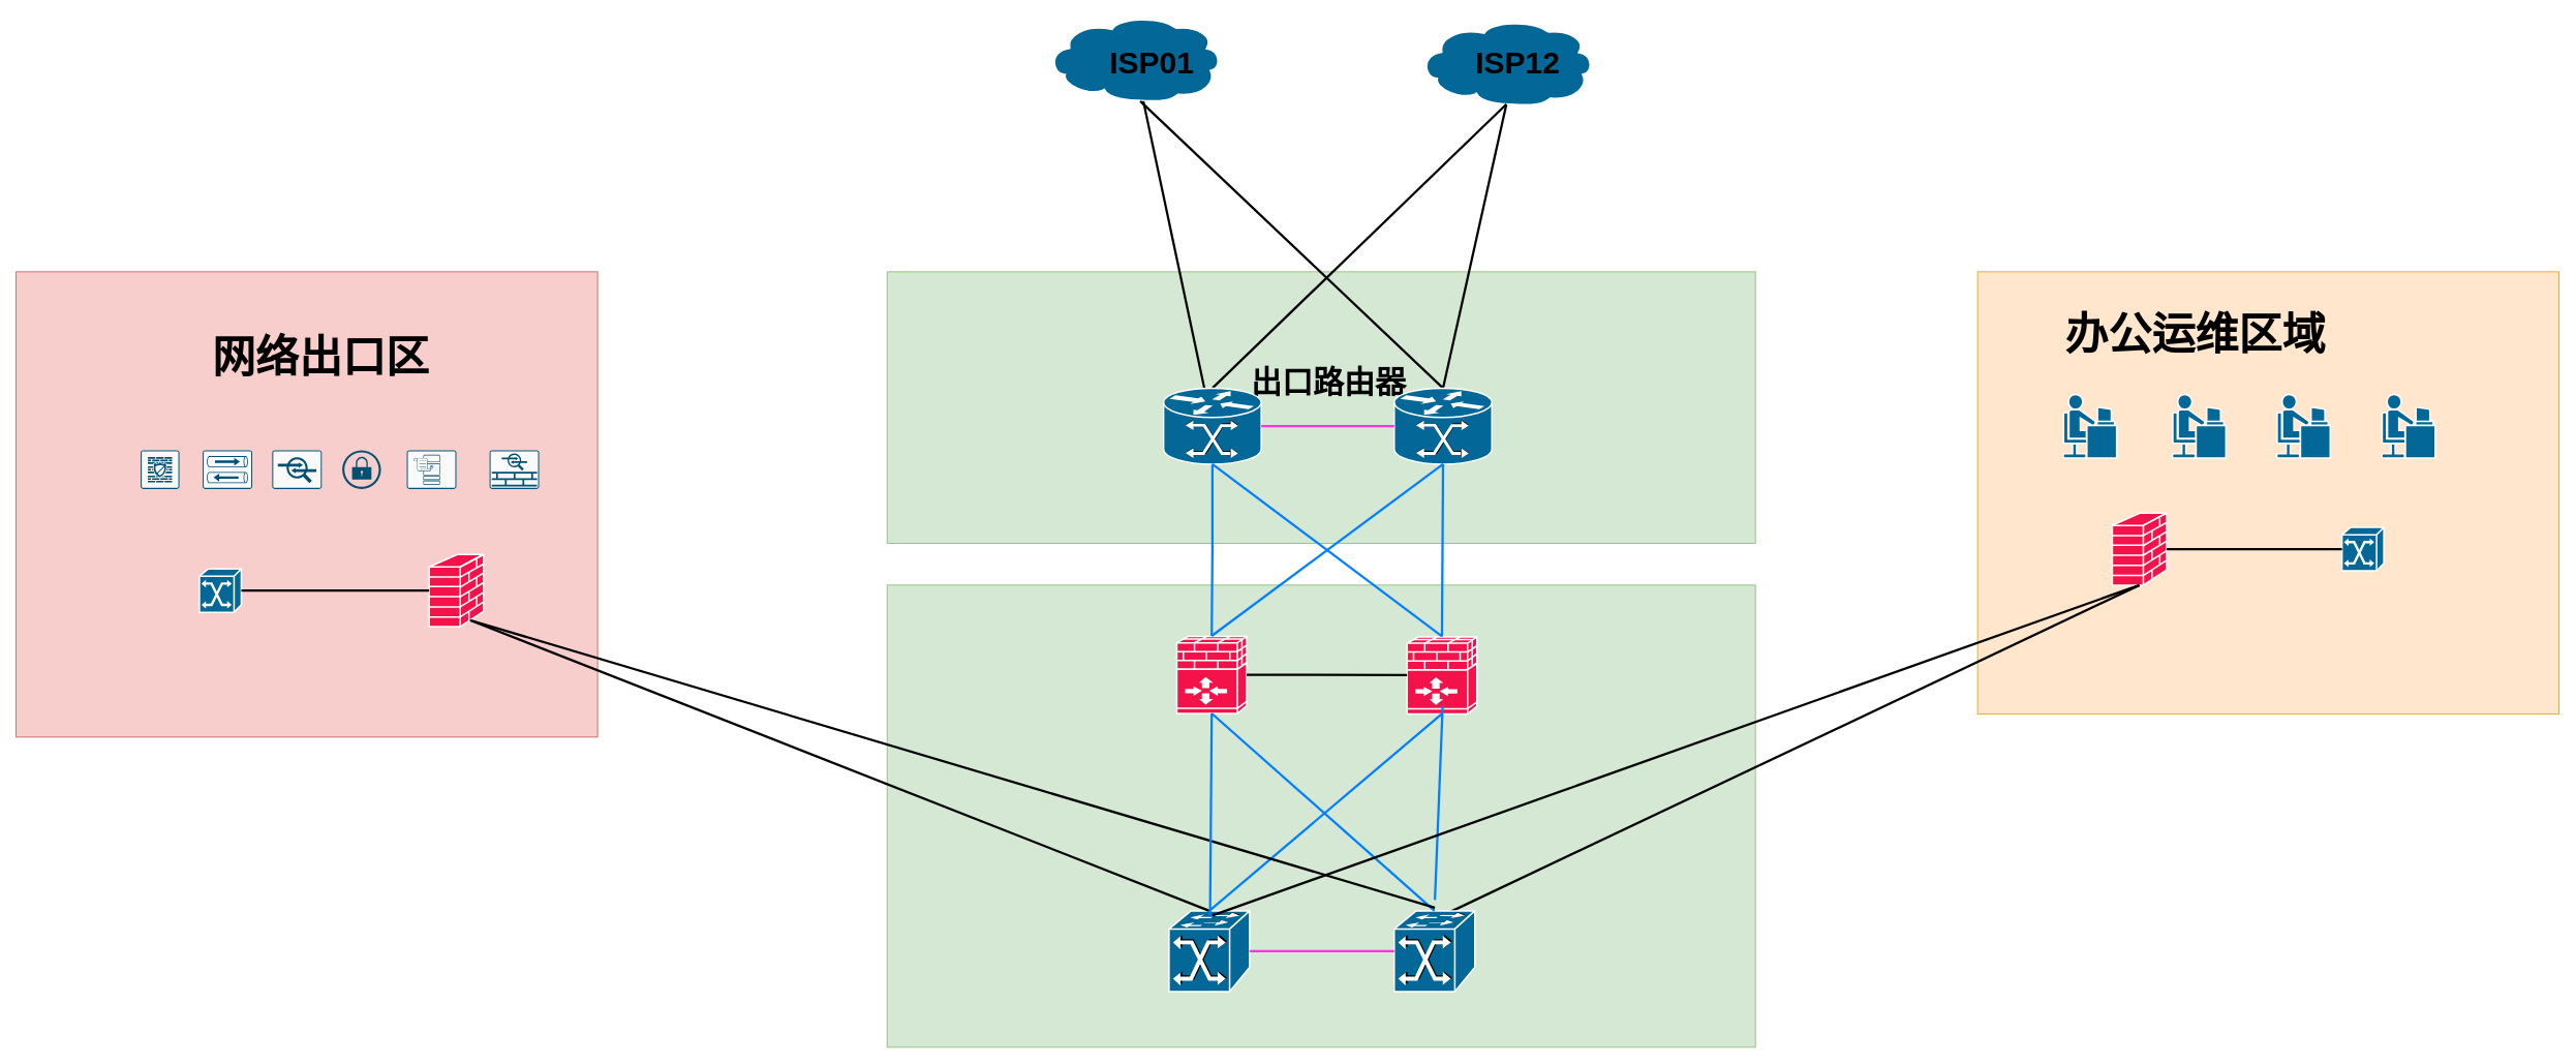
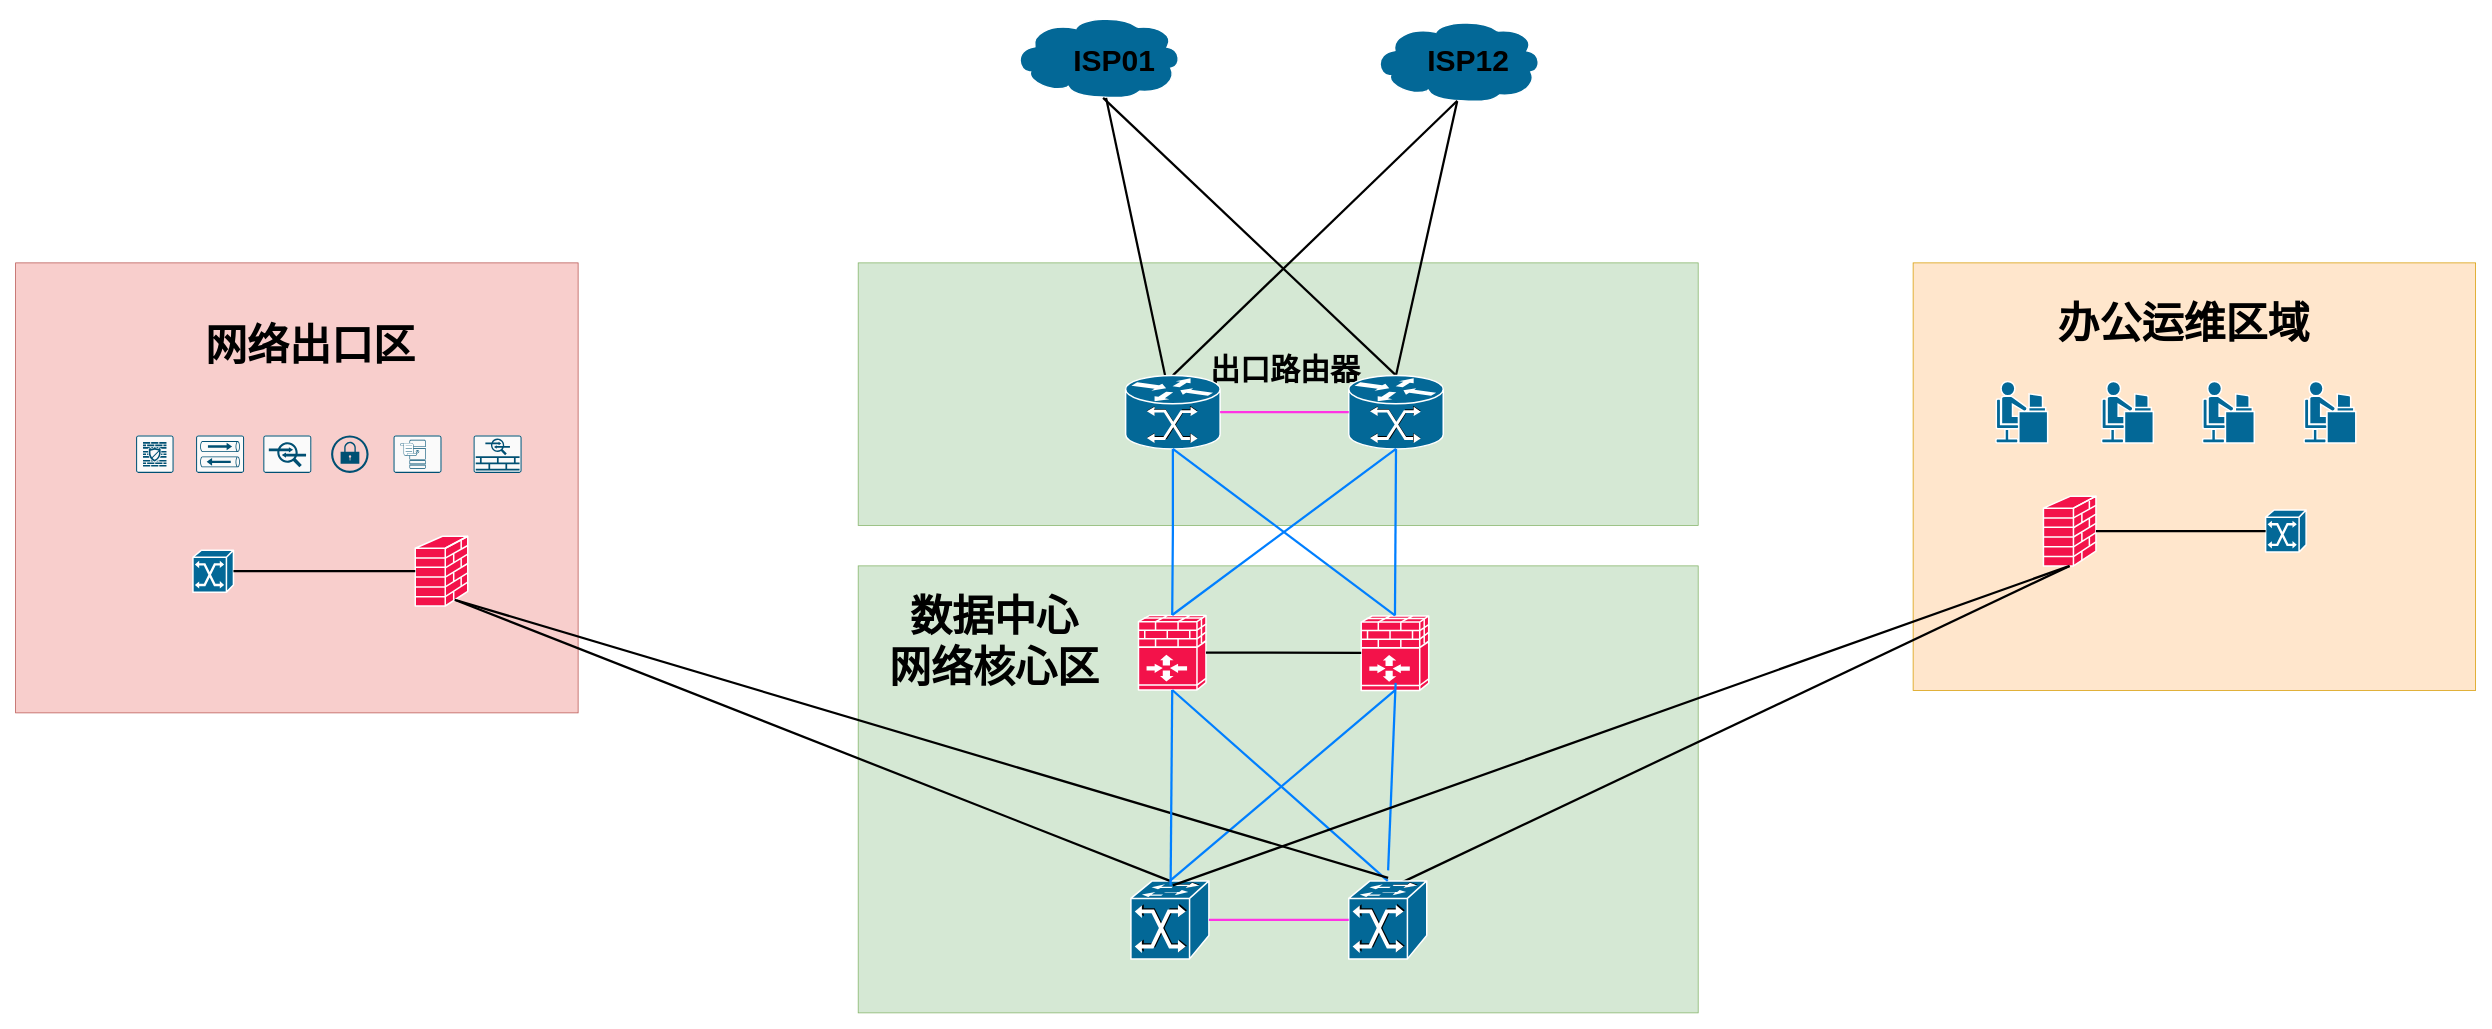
- <mxCell id="32" value="&lt;font size=&quot;1&quot; style=&quot;&quot;&gt;&lt;b style=&quot;font-size: 56px;&quot;&gt;办公运维区域&lt;/b&gt;&lt;/font&gt;" style="text;strokeColor=none;align=center;fillColor=none;html=1;verticalAlign=middle;whiteSpace=wrap;rounded=0;" parent="1" vertex="1"><mxGeometry x="2649.38" y="400.5" width="363.62" height="60" as="geometry" /></mxCell>
+ <mxCell id="32" value="&lt;font size=&quot;1&quot; style=&quot;&quot;&gt;&lt;b style=&quot;font-size: 56px;&quot;&gt;办公运维区域&lt;/b&gt;&lt;/font&gt;" style="text;strokeColor=none;align=center;fillColor=none;html=1;verticalAlign=middle;whiteSpace=wrap;rounded=0;" parent="1" vertex="1"><mxGeometry x="2729.38" y="400.5" width="363.62" height="60" as="geometry" /></mxCell>
+ <mxCell id="53" value="&lt;font style=&quot;font-size: 56px;&quot;&gt;&lt;b style=&quot;&quot;&gt;数据中心&lt;br&gt;网络核心区&lt;br&gt;&lt;/b&gt;&lt;/font&gt;" style="text;strokeColor=none;align=center;fillColor=none;html=1;verticalAlign=middle;whiteSpace=wrap;rounded=0;" parent="1" vertex="1"><mxGeometry x="1143.42" y="790.5" width="363.62" height="129.5" as="geometry" /></mxCell>
